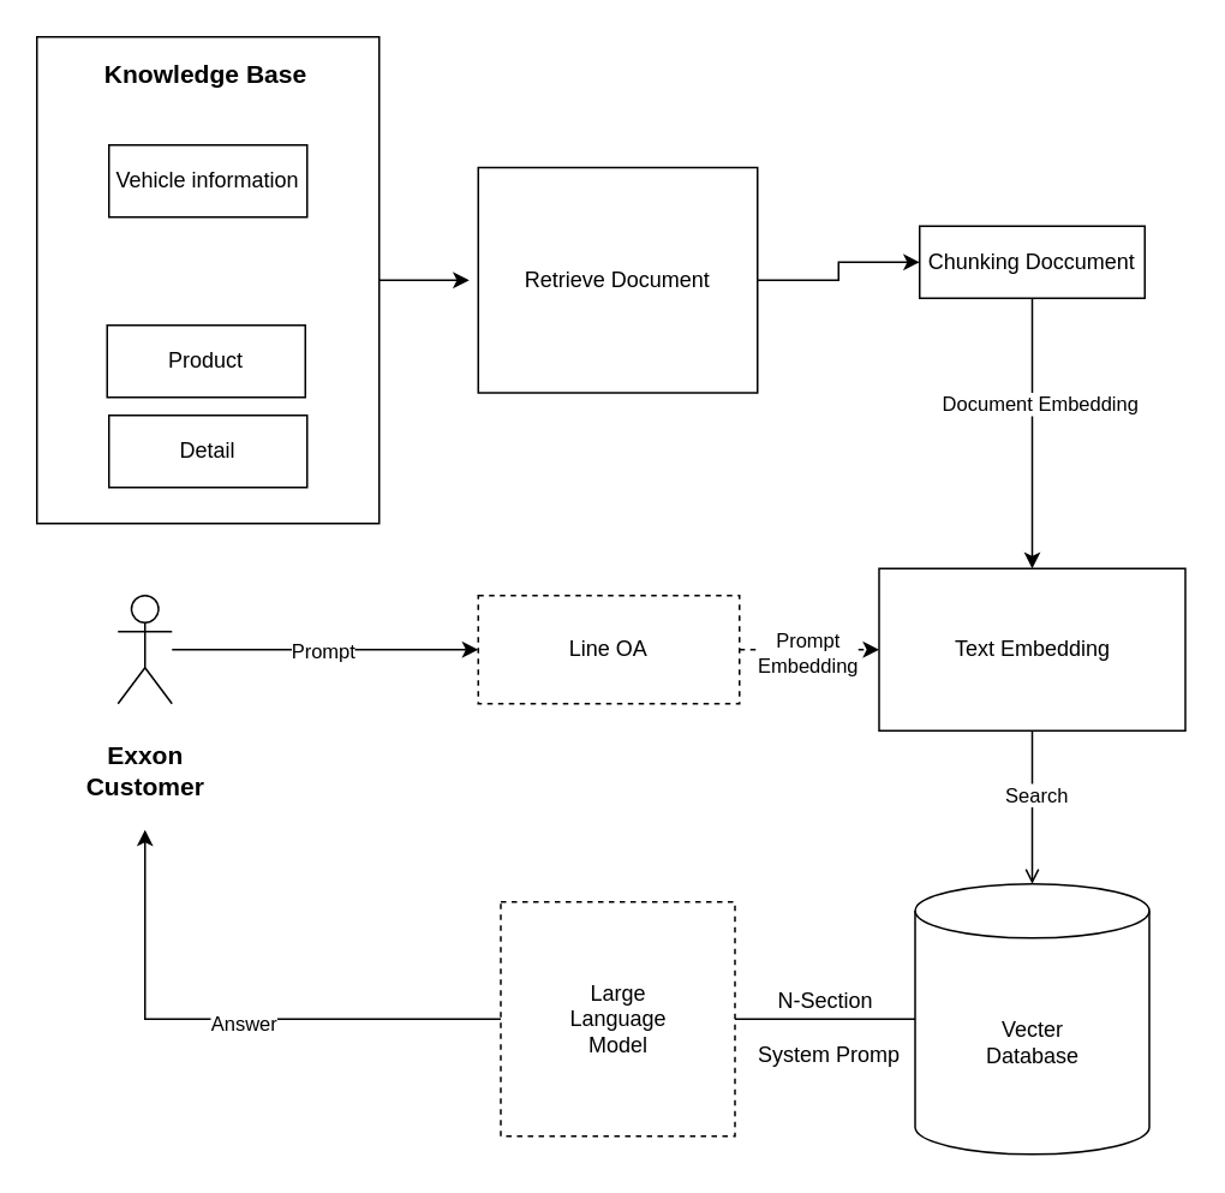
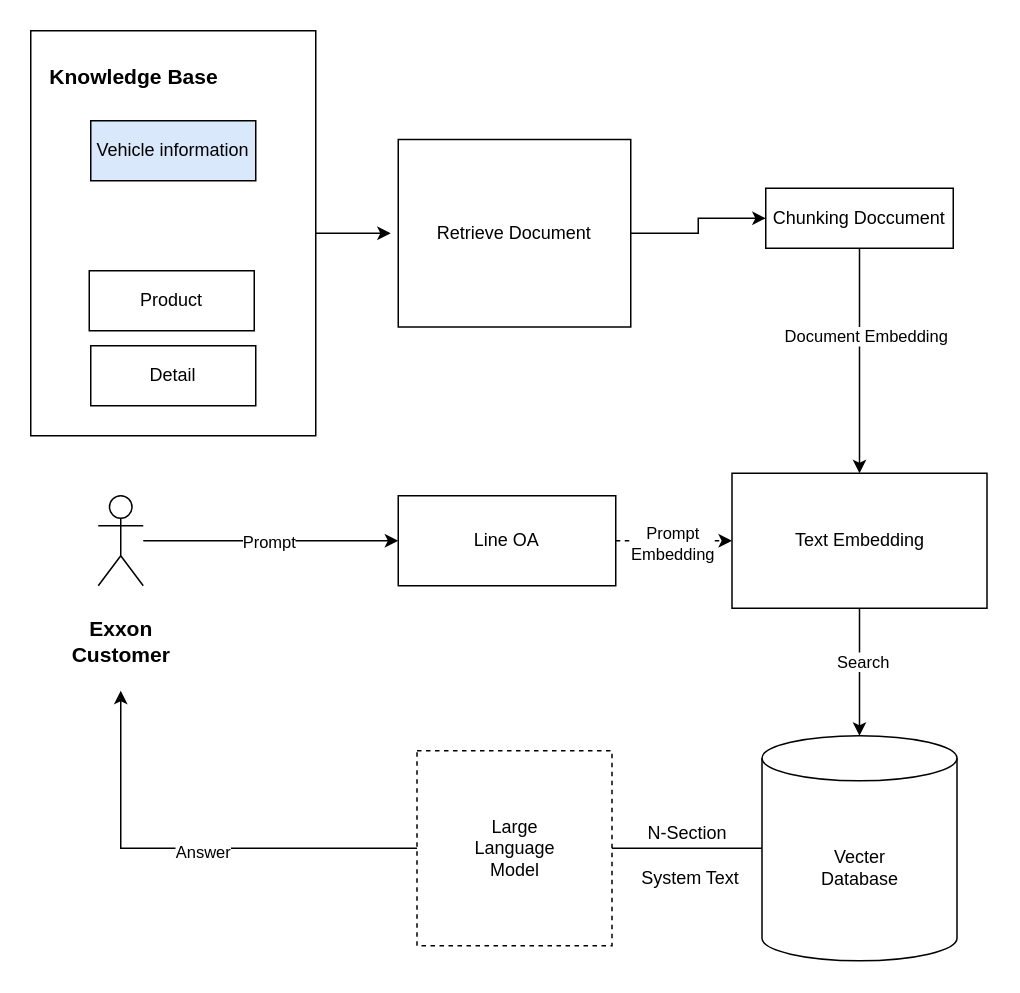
- <mxCell id="4" value="&lt;h3&gt;Knowledge Base&lt;/h3&gt;" style="text;html=1;align=center;verticalAlign=middle;whiteSpace=wrap;rounded=0;" vertex="1" parent="2"><mxGeometry x="29" y="6" width="130" height="30" as="geometry" /></mxCell>
+ <mxCell id="4" value="&lt;h3&gt;Knowledge Base&lt;/h3&gt;" style="text;html=1;align=center;verticalAlign=middle;whiteSpace=wrap;rounded=0;" vertex="1" parent="2"><mxGeometry x="4" y="16" width="130" height="30" as="geometry" /></mxCell>
- <mxCell id="5" value="&lt;span style=&quot;background-color: initial;&quot;&gt;Vehicle information&lt;/span&gt;" style="rounded=0;whiteSpace=wrap;html=1;" vertex="1" parent="2"><mxGeometry x="40" y="60" width="110" height="40" as="geometry" /></mxCell>
+ <mxCell id="5" value="&lt;span style=&quot;background-color: initial;&quot;&gt;Vehicle information&lt;/span&gt;" style="rounded=0;whiteSpace=wrap;html=1;fillColor=#dae8fc;" vertex="1" parent="2"><mxGeometry x="40" y="60" width="110" height="40" as="geometry" /></mxCell>
- <mxCell id="13" value="Line OA" style="rounded=0;whiteSpace=wrap;html=1;dashed=1;" vertex="1" parent="1"><mxGeometry x="265" y="330" width="145" height="60" as="geometry" /></mxCell>
+ <mxCell id="13" value="Line OA" style="rounded=0;whiteSpace=wrap;html=1;" vertex="1" parent="1"><mxGeometry x="265" y="330" width="145" height="60" as="geometry" /></mxCell>
- <mxCell id="20" value="" style="edgeStyle=orthogonalEdgeStyle;rounded=0;orthogonalLoop=1;jettySize=auto;html=1;endArrow=open;" edge="1" parent="1" source="22" target="24"><mxGeometry relative="1" as="geometry" /></mxCell>
+ <mxCell id="20" value="" style="edgeStyle=orthogonalEdgeStyle;rounded=0;orthogonalLoop=1;jettySize=auto;html=1;" edge="1" parent="1" source="22" target="24"><mxGeometry relative="1" as="geometry" /></mxCell>
- <mxCell id="27" value="System Promp" style="text;html=1;align=center;verticalAlign=middle;whiteSpace=wrap;rounded=0;" vertex="1" parent="1"><mxGeometry x="410" y="570" width="100" height="30" as="geometry" /></mxCell>
+ <mxCell id="27" value="System Text" style="text;html=1;align=center;verticalAlign=middle;whiteSpace=wrap;rounded=0;" vertex="1" parent="1"><mxGeometry x="410" y="570" width="100" height="30" as="geometry" /></mxCell>
